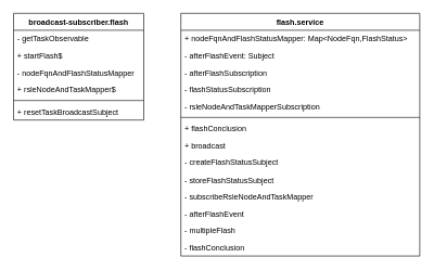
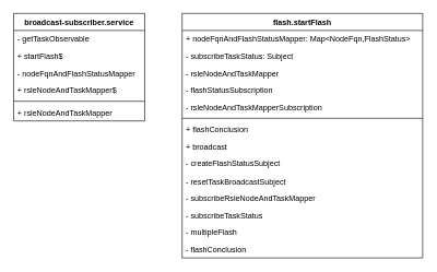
- <mxCell id="2" value="broadcast-subscriber.flash" style="swimlane;fontStyle=1;align=center;verticalAlign=top;childLayout=stackLayout;horizontal=1;startSize=26;horizontalStack=0;resizeParent=1;resizeParentMax=0;resizeLast=0;collapsible=1;marginBottom=0;" parent="1" vertex="1"><mxGeometry x="20" y="20" width="200" height="164" as="geometry" /></mxCell>
+ <mxCell id="2" value="broadcast-subscriber.service" style="swimlane;fontStyle=1;align=center;verticalAlign=top;childLayout=stackLayout;horizontal=1;startSize=26;horizontalStack=0;resizeParent=1;resizeParentMax=0;resizeLast=0;collapsible=1;marginBottom=0;" parent="1" vertex="1"><mxGeometry x="20" y="20" width="200" height="164" as="geometry" /></mxCell>
- <mxCell id="9" value="flash.service" style="swimlane;fontStyle=1;align=center;verticalAlign=top;childLayout=stackLayout;horizontal=1;startSize=26;horizontalStack=0;resizeParent=1;resizeParentMax=0;resizeLast=0;collapsible=1;marginBottom=0;" parent="1" vertex="1"><mxGeometry x="277" y="20" width="367" height="373" as="geometry" /></mxCell>
+ <mxCell id="9" value="flash.startFlash" style="swimlane;fontStyle=1;align=center;verticalAlign=top;childLayout=stackLayout;horizontal=1;startSize=26;horizontalStack=0;resizeParent=1;resizeParentMax=0;resizeLast=0;collapsible=1;marginBottom=0;" parent="1" vertex="1"><mxGeometry x="277" y="20" width="367" height="373" as="geometry" /></mxCell>
- <mxCell id="11" value="- afterFlashEvent: Subject" style="text;strokeColor=none;fillColor=none;align=left;verticalAlign=top;spacingLeft=4;spacingRight=4;overflow=hidden;rotatable=0;points=[[0,0.5],[1,0.5]];portConstraint=eastwest;" parent="9" vertex="1"><mxGeometry y="52" width="367" height="26" as="geometry" /></mxCell>
+ <mxCell id="11" value="- subscribeTaskStatus: Subject" style="text;strokeColor=none;fillColor=none;align=left;verticalAlign=top;spacingLeft=4;spacingRight=4;overflow=hidden;rotatable=0;points=[[0,0.5],[1,0.5]];portConstraint=eastwest;" parent="9" vertex="1"><mxGeometry y="52" width="367" height="26" as="geometry" /></mxCell>
- <mxCell id="12" value="- afterFlashSubscription" style="text;strokeColor=none;fillColor=none;align=left;verticalAlign=top;spacingLeft=4;spacingRight=4;overflow=hidden;rotatable=0;points=[[0,0.5],[1,0.5]];portConstraint=eastwest;" parent="9" vertex="1"><mxGeometry y="78" width="367" height="26" as="geometry" /></mxCell>
+ <mxCell id="12" value="- rsleNodeAndTaskMapper" style="text;strokeColor=none;fillColor=none;align=left;verticalAlign=top;spacingLeft=4;spacingRight=4;overflow=hidden;rotatable=0;points=[[0,0.5],[1,0.5]];portConstraint=eastwest;" parent="9" vertex="1"><mxGeometry y="78" width="367" height="26" as="geometry" /></mxCell>
- <mxCell id="8" value="+ resetTaskBroadcastSubject" style="text;strokeColor=none;fillColor=none;align=left;verticalAlign=top;spacingLeft=4;spacingRight=4;overflow=hidden;rotatable=0;points=[[0,0.5],[1,0.5]];portConstraint=eastwest;" parent="2" vertex="1"><mxGeometry y="138" width="200" height="26" as="geometry" /></mxCell>
+ <mxCell id="8" value="+ rsleNodeAndTaskMapper" style="text;strokeColor=none;fillColor=none;align=left;verticalAlign=top;spacingLeft=4;spacingRight=4;overflow=hidden;rotatable=0;points=[[0,0.5],[1,0.5]];portConstraint=eastwest;" parent="2" vertex="1"><mxGeometry y="138" width="200" height="26" as="geometry" /></mxCell>
- <mxCell id="19" value="- storeFlashStatusSubject" style="text;strokeColor=none;fillColor=none;align=left;verticalAlign=top;spacingLeft=4;spacingRight=4;overflow=hidden;rotatable=0;points=[[0,0.5],[1,0.5]];portConstraint=eastwest;" parent="9" vertex="1"><mxGeometry y="243" width="367" height="26" as="geometry" /></mxCell>
+ <mxCell id="19" value="- resetTaskBroadcastSubject" style="text;strokeColor=none;fillColor=none;align=left;verticalAlign=top;spacingLeft=4;spacingRight=4;overflow=hidden;rotatable=0;points=[[0,0.5],[1,0.5]];portConstraint=eastwest;" parent="9" vertex="1"><mxGeometry y="243" width="367" height="26" as="geometry" /></mxCell>
- <mxCell id="21" value="- afterFlashEvent" style="text;strokeColor=none;fillColor=none;align=left;verticalAlign=top;spacingLeft=4;spacingRight=4;overflow=hidden;rotatable=0;points=[[0,0.5],[1,0.5]];portConstraint=eastwest;" parent="9" vertex="1"><mxGeometry y="295" width="367" height="26" as="geometry" /></mxCell>
+ <mxCell id="21" value="- subscribeTaskStatus" style="text;strokeColor=none;fillColor=none;align=left;verticalAlign=top;spacingLeft=4;spacingRight=4;overflow=hidden;rotatable=0;points=[[0,0.5],[1,0.5]];portConstraint=eastwest;" parent="9" vertex="1"><mxGeometry y="295" width="367" height="26" as="geometry" /></mxCell>
